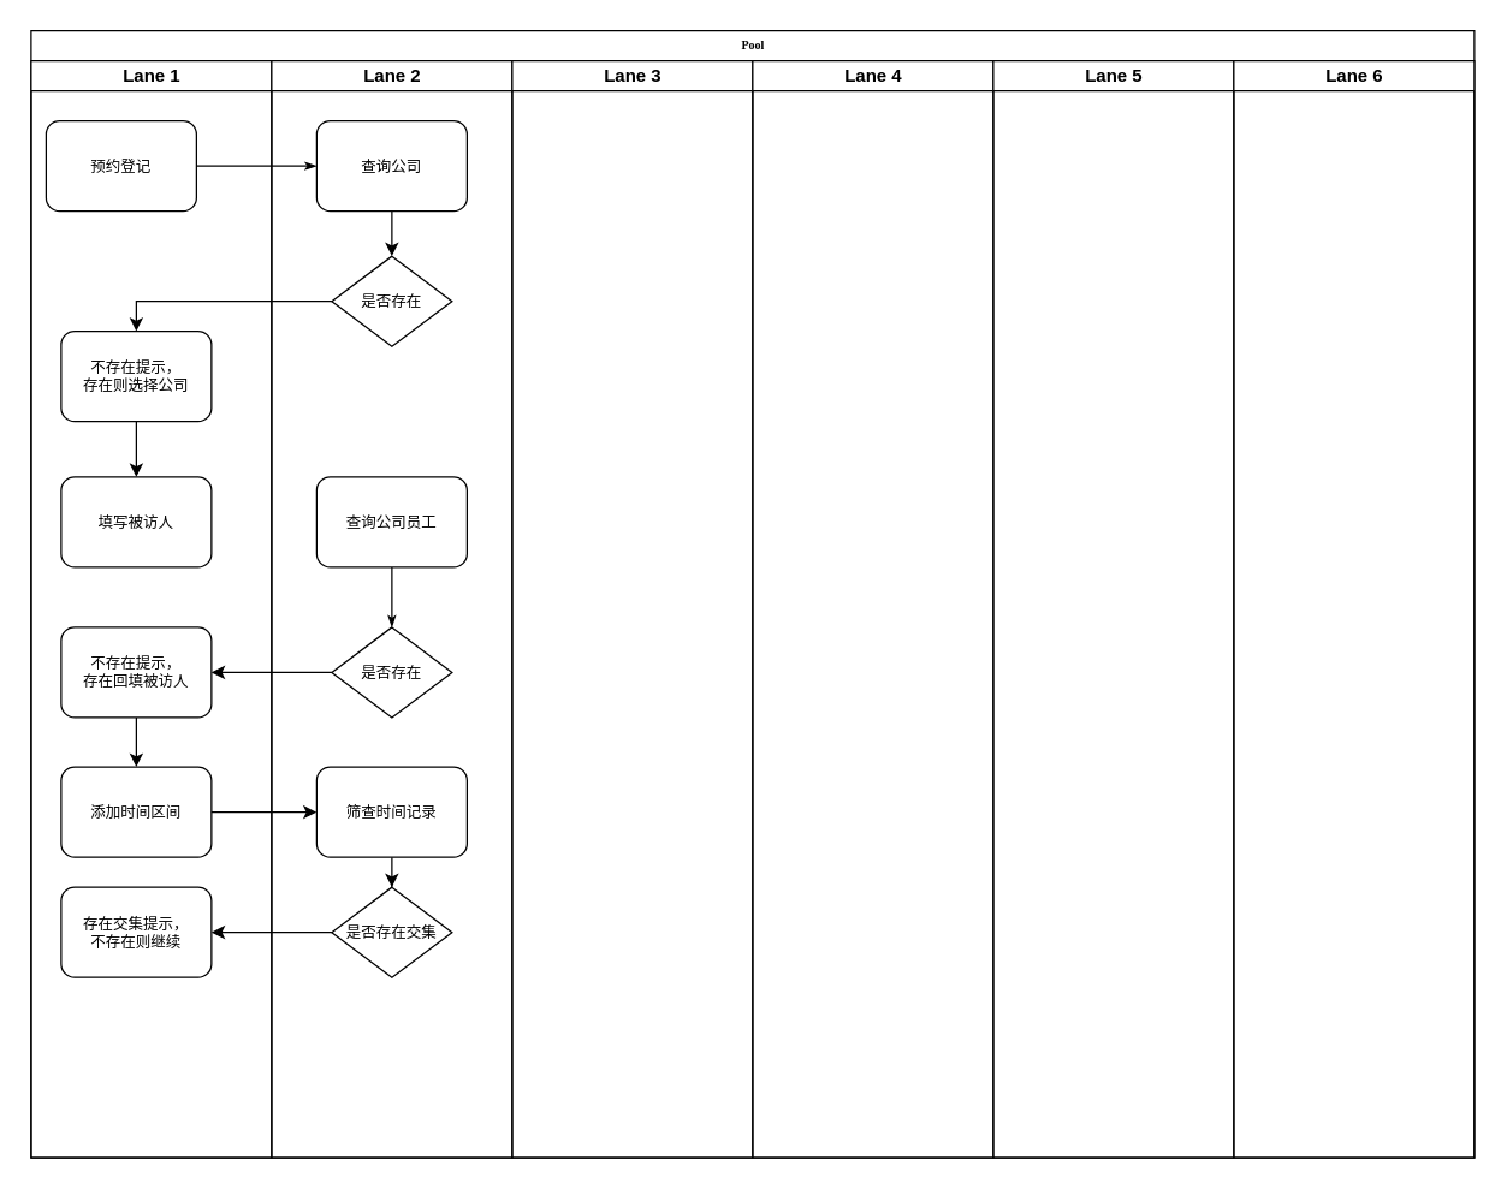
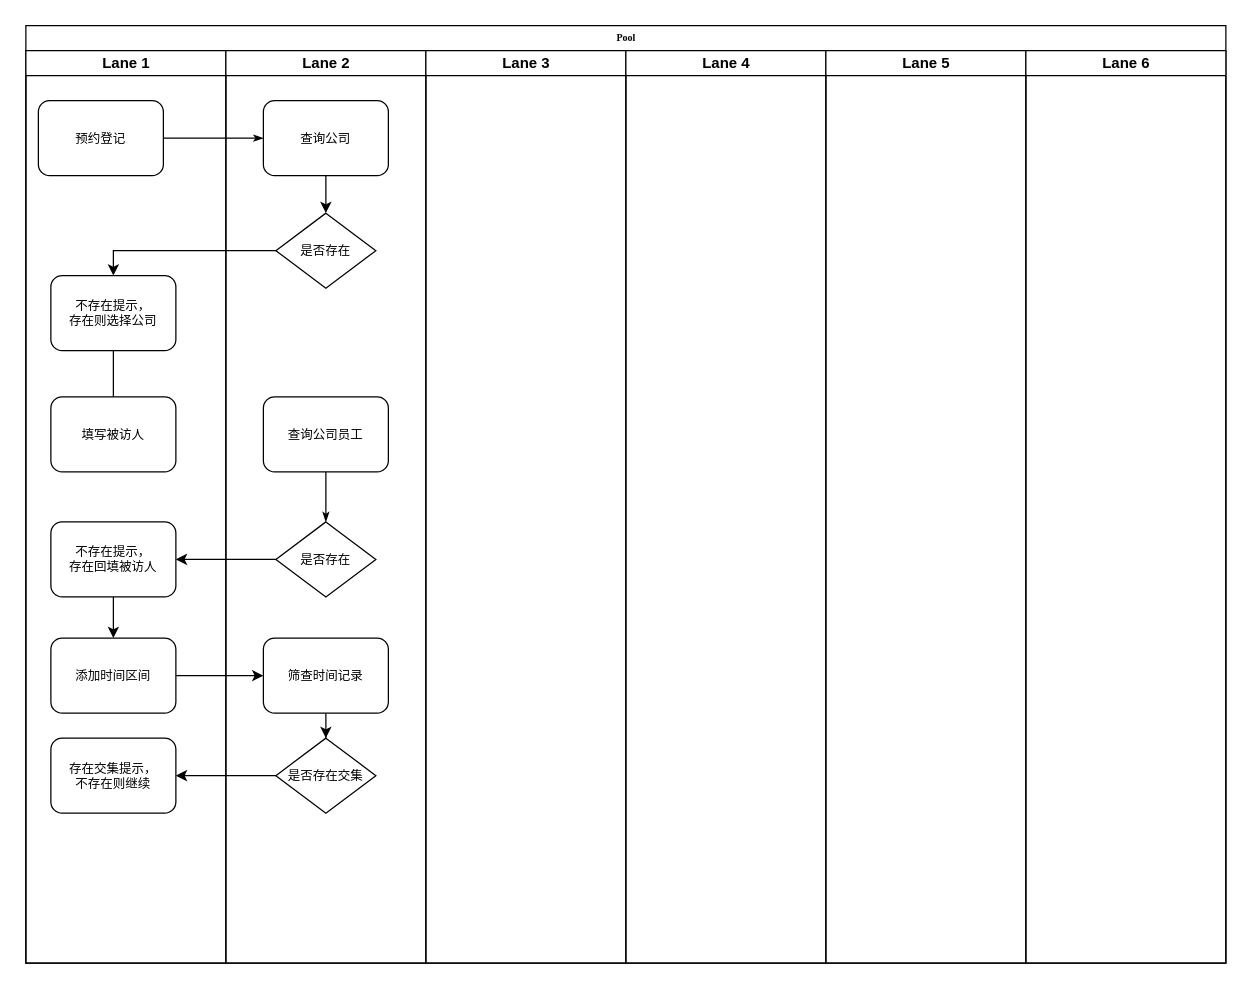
- <mxCell id="10" value="" style="edgeStyle=orthogonalEdgeStyle;rounded=0;orthogonalLoop=1;jettySize=auto;html=1;fontSize=10;" edge="1" parent="1" source="11" target="14"><mxGeometry relative="1" as="geometry" /></mxCell>
+ <mxCell id="10" value="" style="edgeStyle=orthogonalEdgeStyle;rounded=0;orthogonalLoop=1;jettySize=auto;html=1;fontSize=10;endArrow=none;" edge="1" parent="1" source="11" target="14"><mxGeometry relative="1" as="geometry" /></mxCell>
